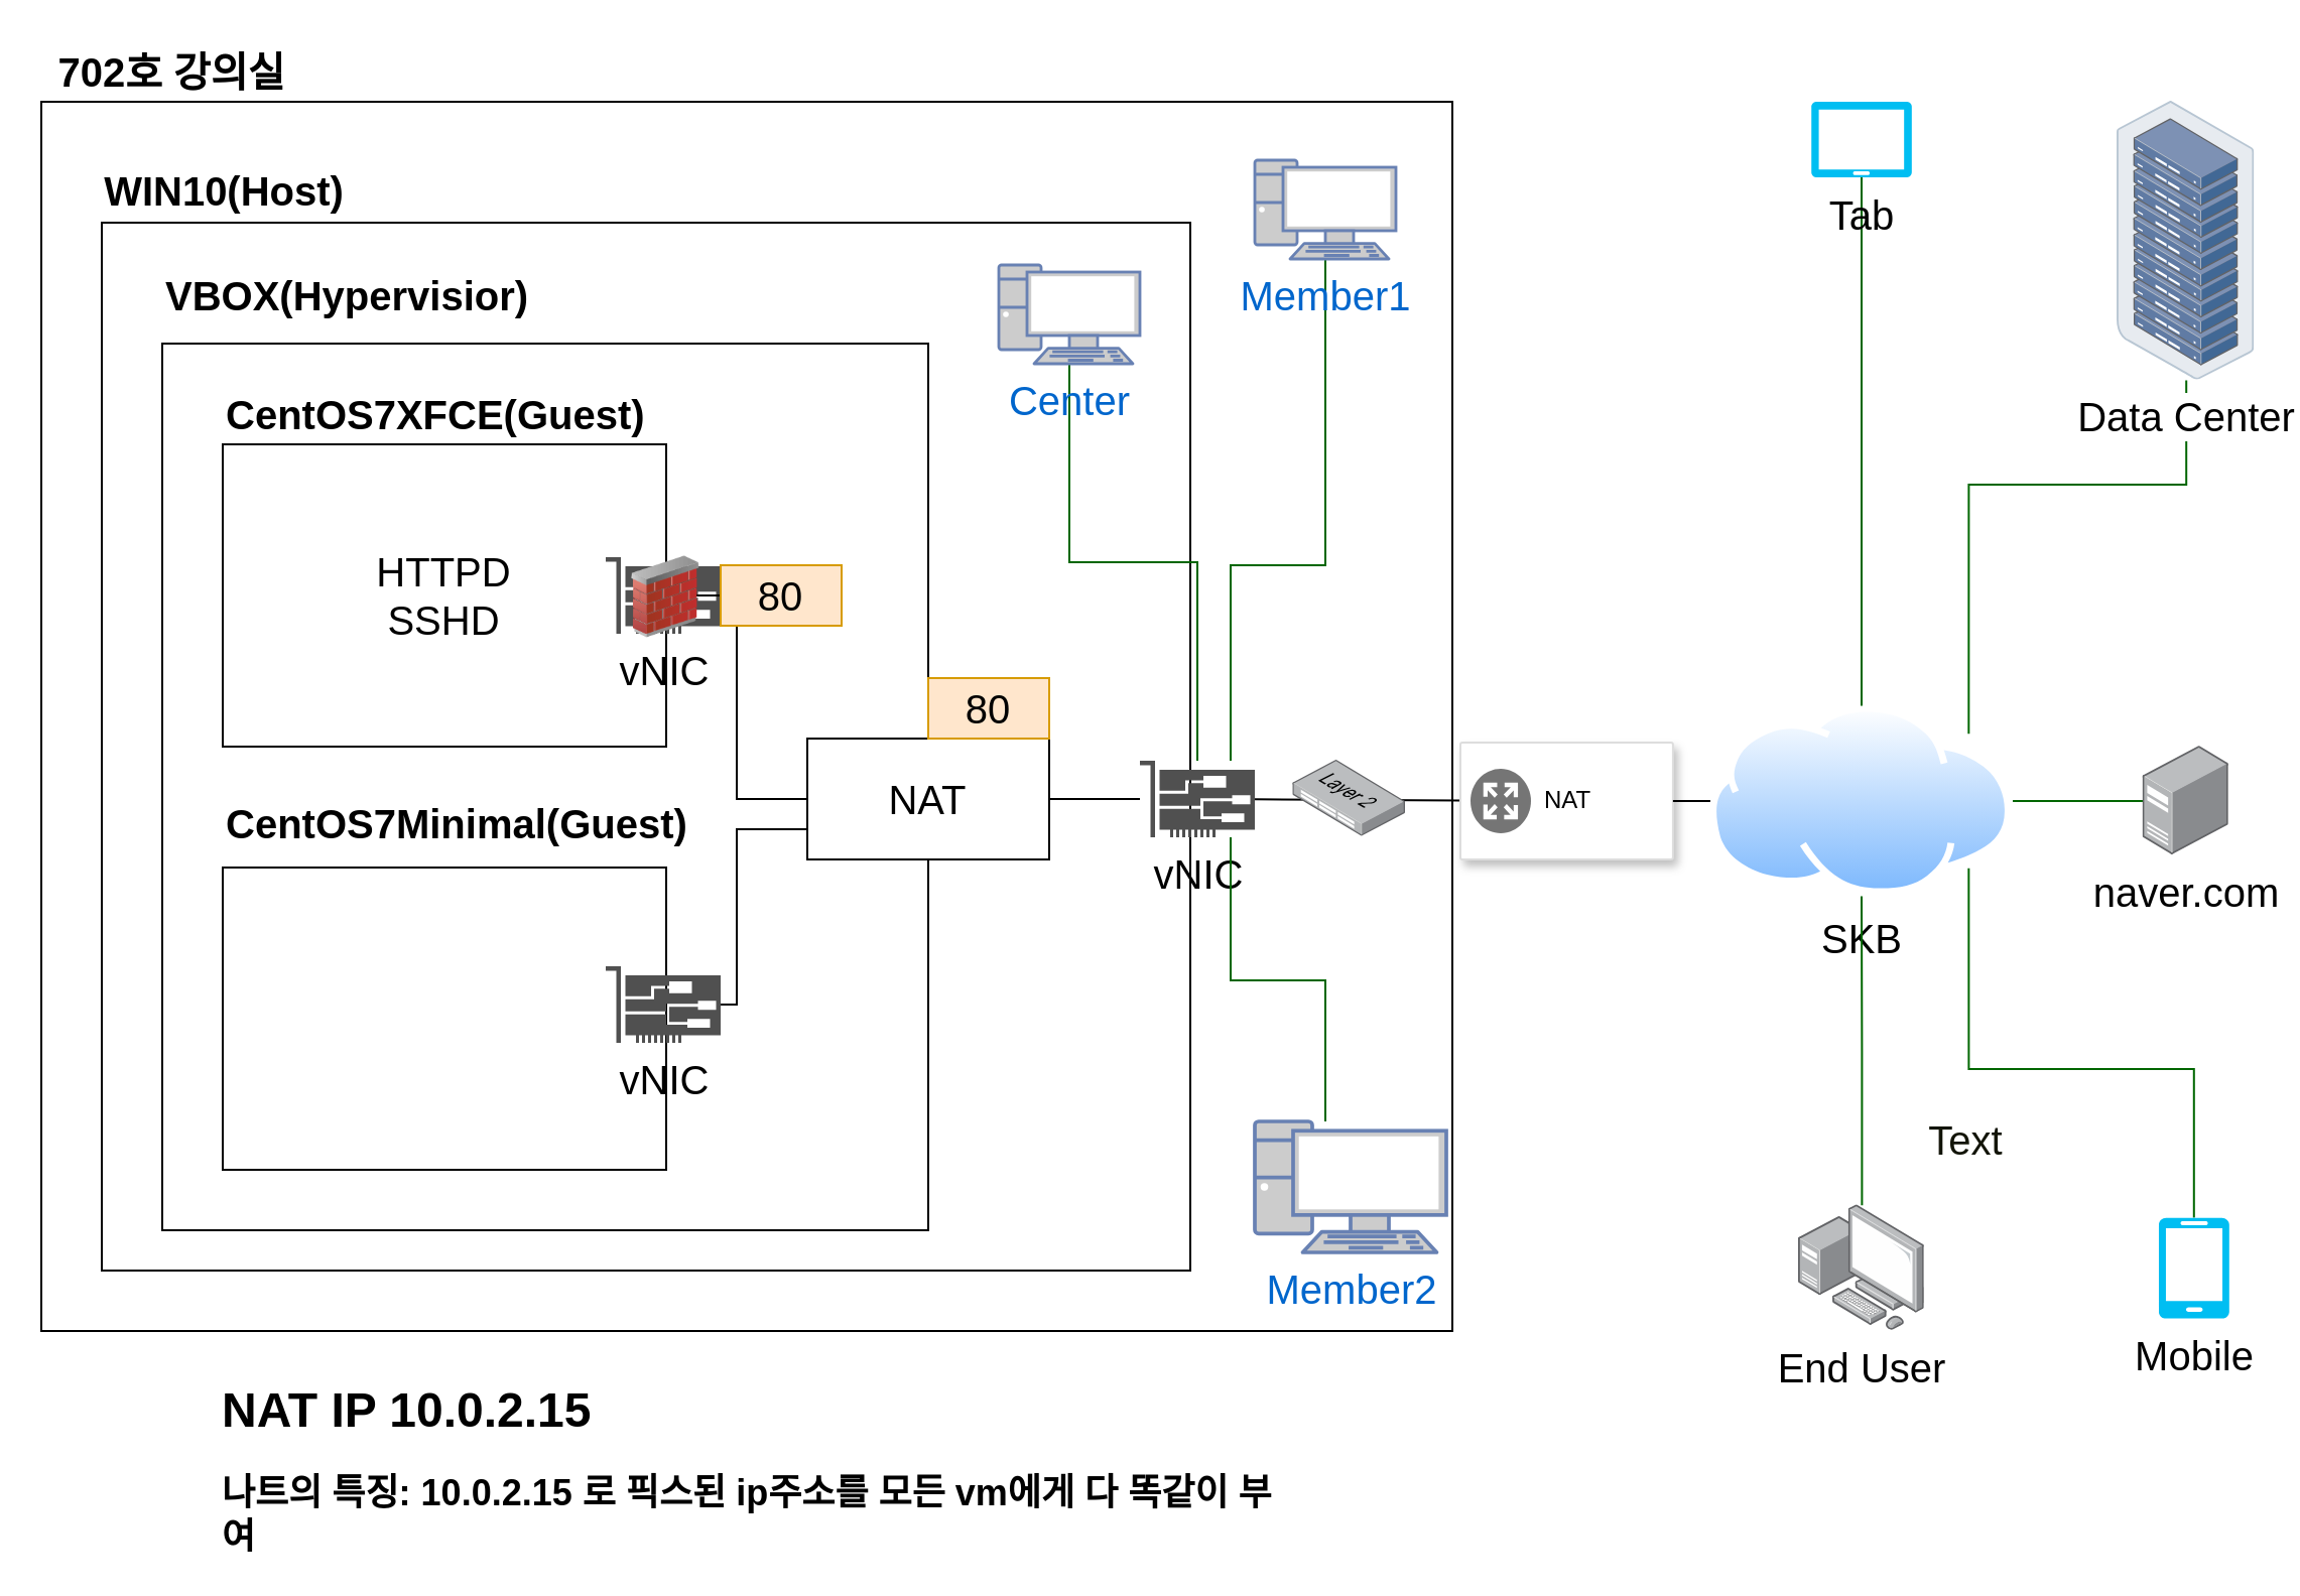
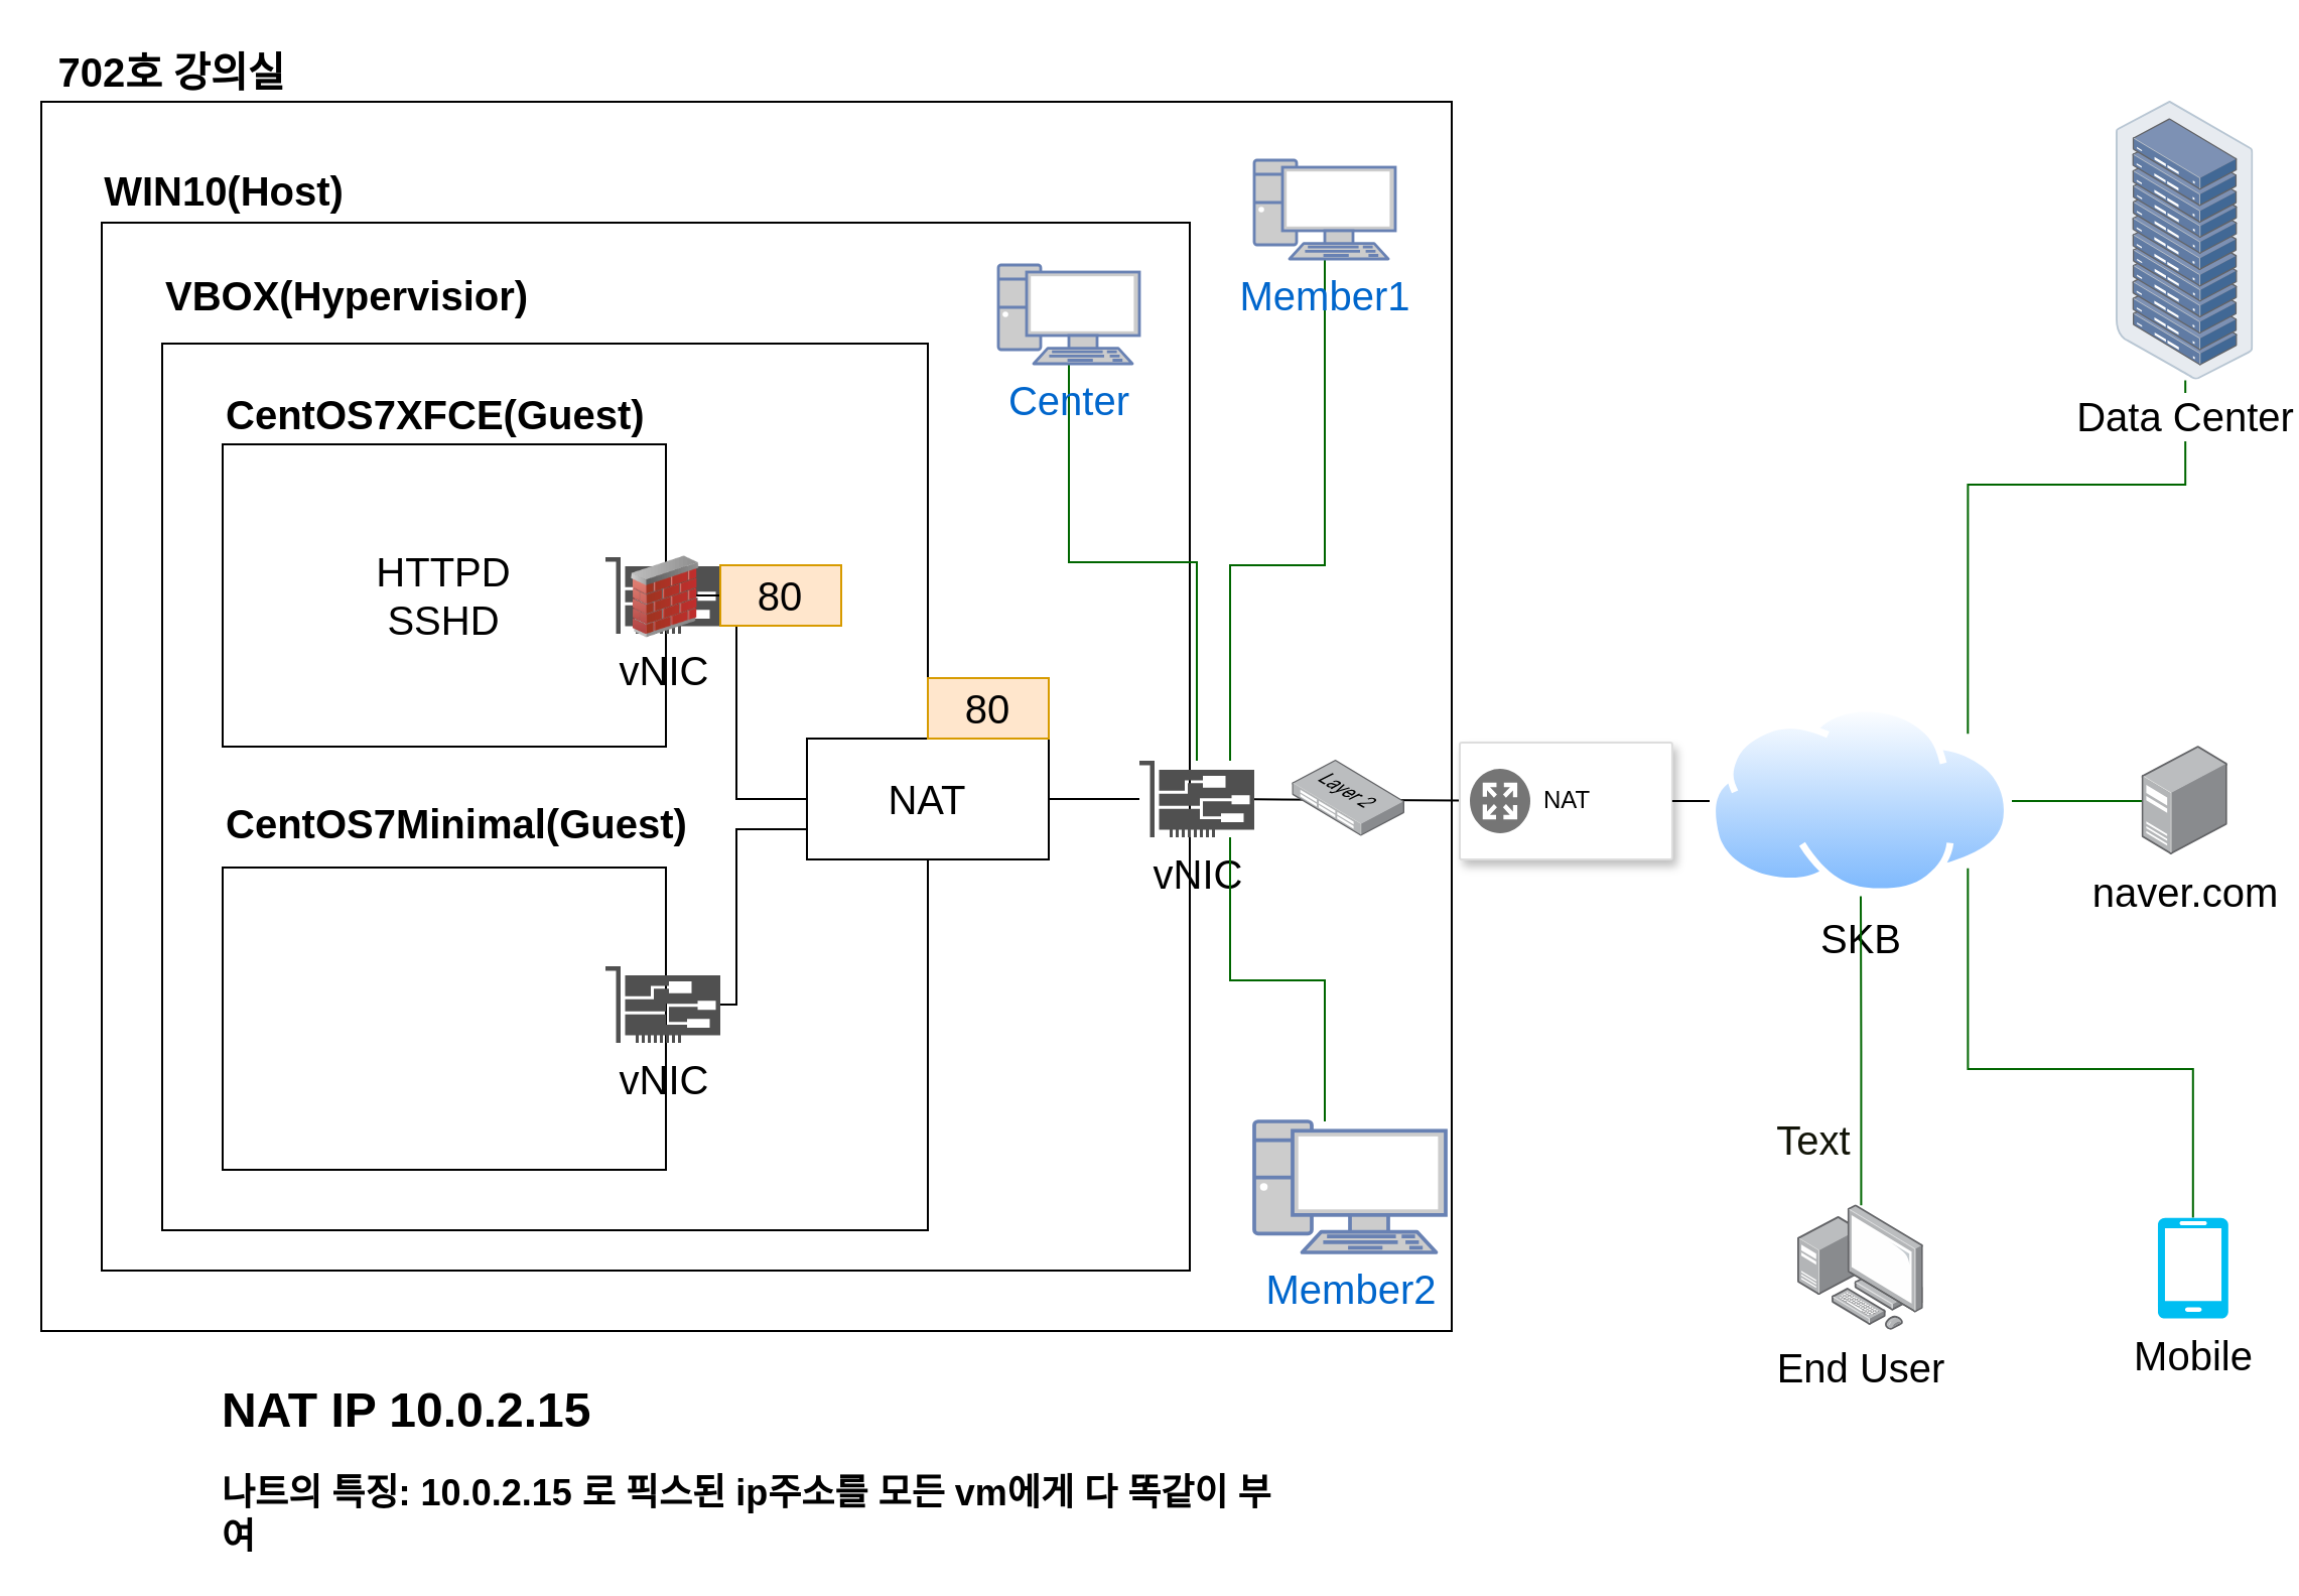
- <mxCell id="33" value="Tab" style="verticalLabelPosition=bottom;html=1;verticalAlign=top;align=center;strokeColor=none;fillColor=#00BEF2;shape=mxgraph.azure.tablet;pointerEvents=1;fontSize=20;" parent="1" vertex="1"><mxGeometry x="898" y="50" width="50" height="37.5" as="geometry" /></mxCell>
- <mxCell id="32" style="edgeStyle=orthogonalEdgeStyle;rounded=0;orthogonalLoop=1;jettySize=auto;html=1;fontSize=20;endArrow=none;endFill=0;strokeColor=#006600;" parent="1" source="33" target="23" edge="1"><mxGeometry relative="1" as="geometry" /></mxCell>
- <mxCell id="44" value="Text" style="text;html=1;strokeColor=none;fillColor=none;align=center;verticalAlign=middle;whiteSpace=wrap;rounded=0;fontSize=20;fontColor=#121408;" parent="1" vertex="1"><mxGeometry x="945" y="550" width="60" height="30" as="geometry" /></mxCell>
+ <mxCell id="44" value="Text" style="text;html=1;strokeColor=none;fillColor=none;align=center;verticalAlign=middle;whiteSpace=wrap;rounded=0;fontSize=20;fontColor=#121408;" parent="1" vertex="1"><mxGeometry x="870" y="550" width="60" height="30" as="geometry" /></mxCell>
